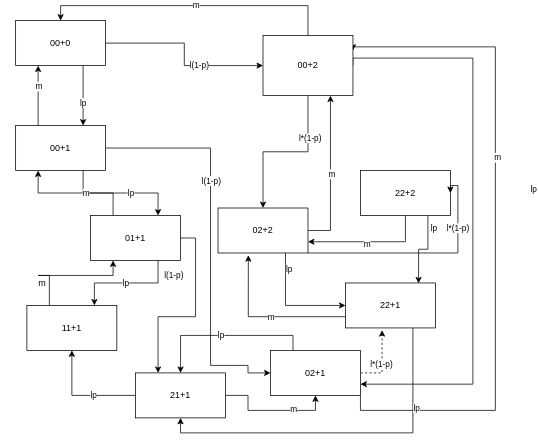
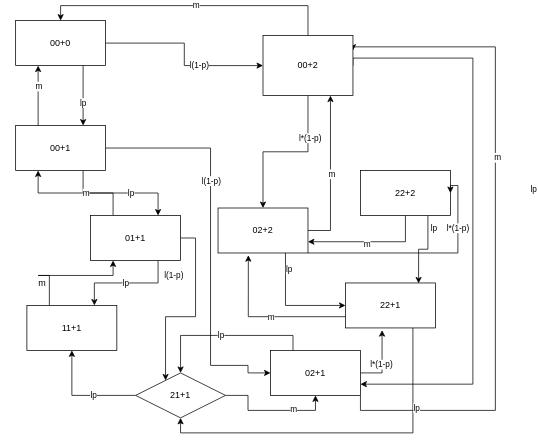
- <mxCell id="27" style="edgeStyle=orthogonalEdgeStyle;rounded=0;orthogonalLoop=1;jettySize=auto;html=1;exitX=1;exitY=0.5;exitDx=0;exitDy=0;entryX=0.407;entryY=1.05;entryDx=0;entryDy=0;entryPerimeter=0;dashed=1;" edge="1" parent="1" source="33" target="38"><mxGeometry relative="1" as="geometry" /></mxCell>
+ <mxCell id="27" style="edgeStyle=orthogonalEdgeStyle;rounded=0;orthogonalLoop=1;jettySize=auto;html=1;exitX=1;exitY=0.5;exitDx=0;exitDy=0;entryX=0.407;entryY=1.05;entryDx=0;entryDy=0;entryPerimeter=0;" edge="1" parent="1" source="33" target="38"><mxGeometry relative="1" as="geometry" /></mxCell>
- <mxCell id="26" value="21+1" style="rounded=0;whiteSpace=wrap;html=1;" vertex="1" parent="1"><mxGeometry x="180" y="490" width="120" height="60" as="geometry" /></mxCell>
+ <mxCell id="26" value="21+1" style="rhombus;whiteSpace=wrap;html=1;" vertex="1" parent="1"><mxGeometry x="180" y="490" width="120" height="60" as="geometry" /></mxCell>
